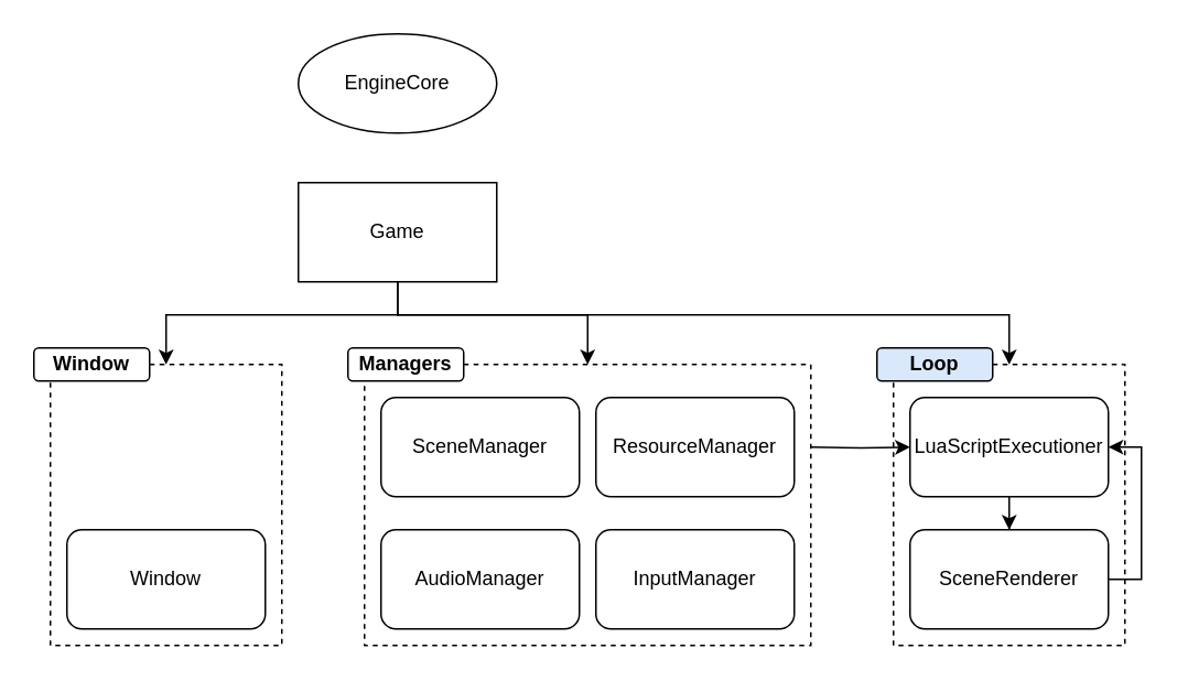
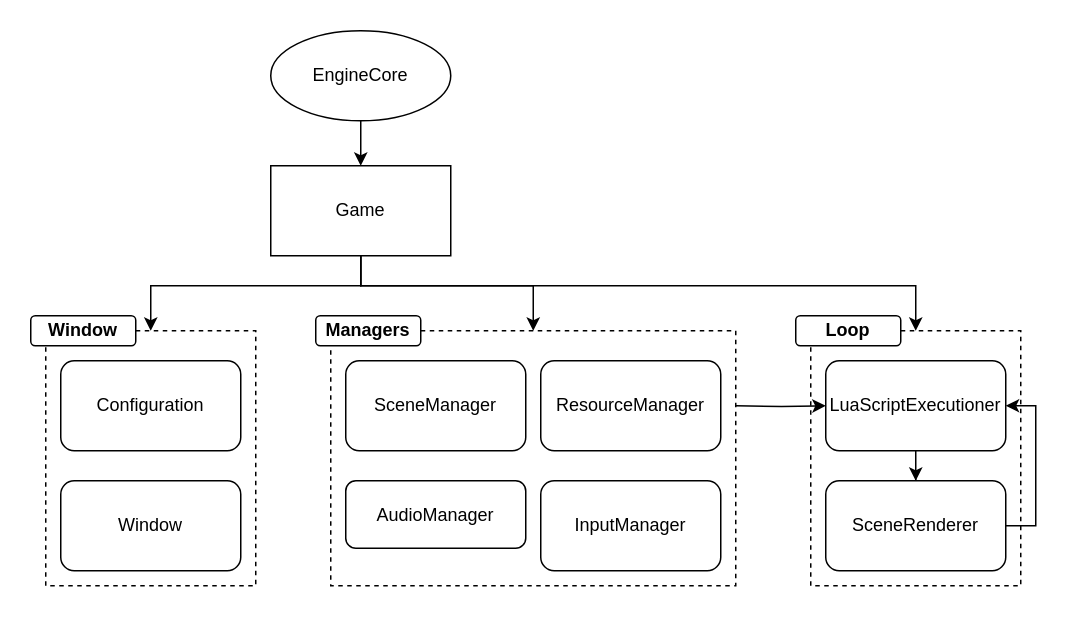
+ <mxCell id="6" value="" style="edgeStyle=orthogonalEdgeStyle;rounded=0;orthogonalLoop=1;jettySize=auto;html=1;" edge="1" parent="1" source="7" target="11"><mxGeometry relative="1" as="geometry" /></mxCell>
- <mxCell id="23" value="Loop" style="rounded=1;whiteSpace=wrap;html=1;fontStyle=1;fillColor=#dae8fc;" vertex="1" parent="1"><mxGeometry x="530" y="210" width="70" height="20" as="geometry" /></mxCell>
+ <mxCell id="23" value="Loop" style="rounded=1;whiteSpace=wrap;html=1;fontStyle=1" vertex="1" parent="1"><mxGeometry x="530" y="210" width="70" height="20" as="geometry" /></mxCell>
+ <mxCell id="12" value="Configuration" style="rounded=1;whiteSpace=wrap;html=1;" vertex="1" parent="1"><mxGeometry x="40" y="240" width="120" height="60" as="geometry" /></mxCell>
- <mxCell id="20" value="AudioManager" style="rounded=1;whiteSpace=wrap;html=1;" vertex="1" parent="1"><mxGeometry x="230" y="320" width="120" height="60" as="geometry" /></mxCell>
+ <mxCell id="20" value="AudioManager" style="rounded=1;whiteSpace=wrap;html=1;" vertex="1" parent="1"><mxGeometry x="230" y="320" width="120" height="45" as="geometry" /></mxCell>
